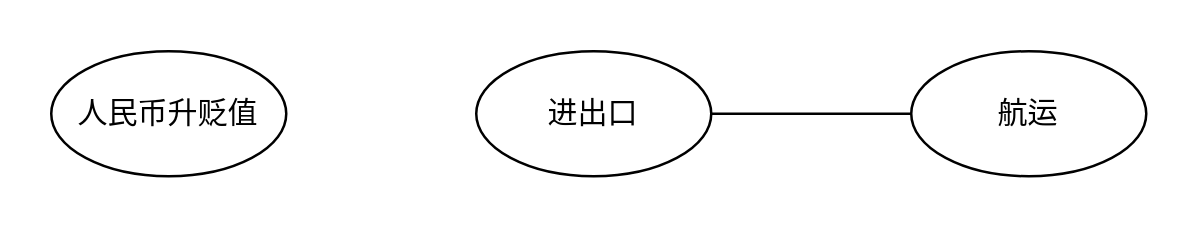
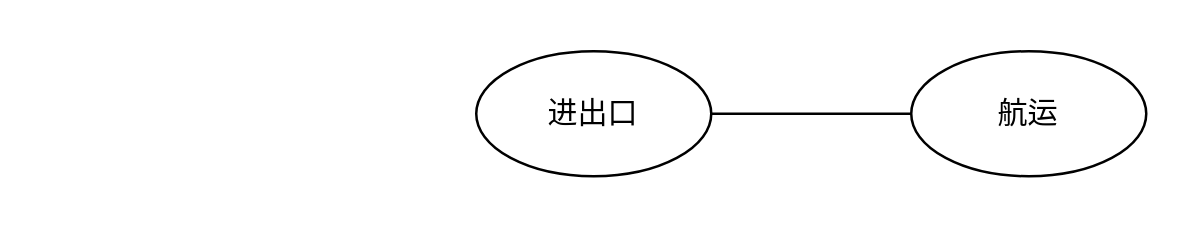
- <mxCell id="5" value="人民币升贬值" style="ellipse;whiteSpace=wrap;html=1;" vertex="1" parent="1"><mxGeometry x="20" y="20" width="94" height="50" as="geometry" /></mxCell>
